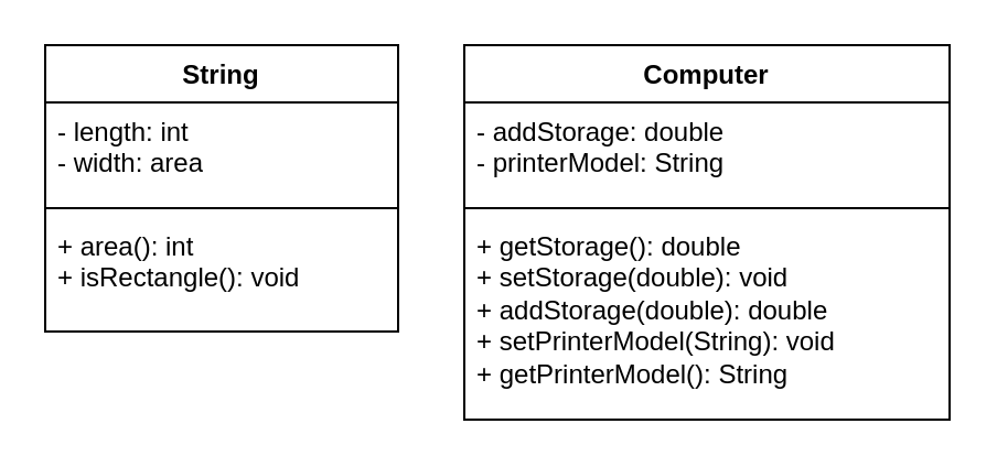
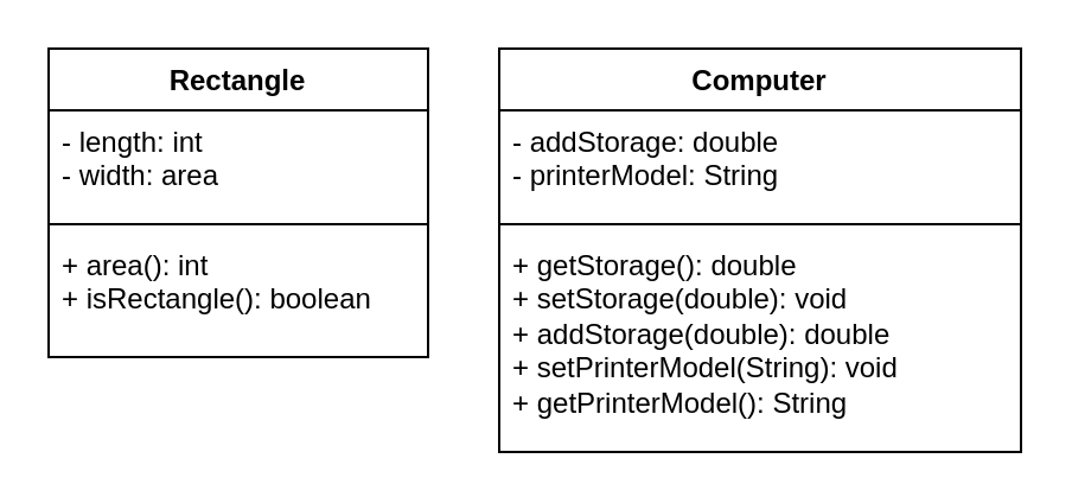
- <mxCell id="2" value="String" style="swimlane;fontStyle=1;align=center;verticalAlign=top;childLayout=stackLayout;horizontal=1;startSize=26;horizontalStack=0;resizeParent=1;resizeParentMax=0;resizeLast=0;collapsible=1;marginBottom=0;whiteSpace=wrap;html=1;" vertex="1" parent="1"><mxGeometry x="20" y="20" width="160" height="130" as="geometry" /></mxCell>
+ <mxCell id="2" value="Rectangle" style="swimlane;fontStyle=1;align=center;verticalAlign=top;childLayout=stackLayout;horizontal=1;startSize=26;horizontalStack=0;resizeParent=1;resizeParentMax=0;resizeLast=0;collapsible=1;marginBottom=0;whiteSpace=wrap;html=1;" vertex="1" parent="1"><mxGeometry x="20" y="20" width="160" height="130" as="geometry" /></mxCell>
- <mxCell id="5" value="+ area(): int&lt;br&gt;+ isRectangle(): void" style="text;strokeColor=none;fillColor=none;align=left;verticalAlign=top;spacingLeft=4;spacingRight=4;overflow=hidden;rotatable=0;points=[[0,0.5],[1,0.5]];portConstraint=eastwest;whiteSpace=wrap;html=1;" vertex="1" parent="2"><mxGeometry y="78" width="160" height="52" as="geometry" /></mxCell>
+ <mxCell id="5" value="+ area(): int&lt;br&gt;+ isRectangle(): boolean" style="text;strokeColor=none;fillColor=none;align=left;verticalAlign=top;spacingLeft=4;spacingRight=4;overflow=hidden;rotatable=0;points=[[0,0.5],[1,0.5]];portConstraint=eastwest;whiteSpace=wrap;html=1;" vertex="1" parent="2"><mxGeometry y="78" width="160" height="52" as="geometry" /></mxCell>
